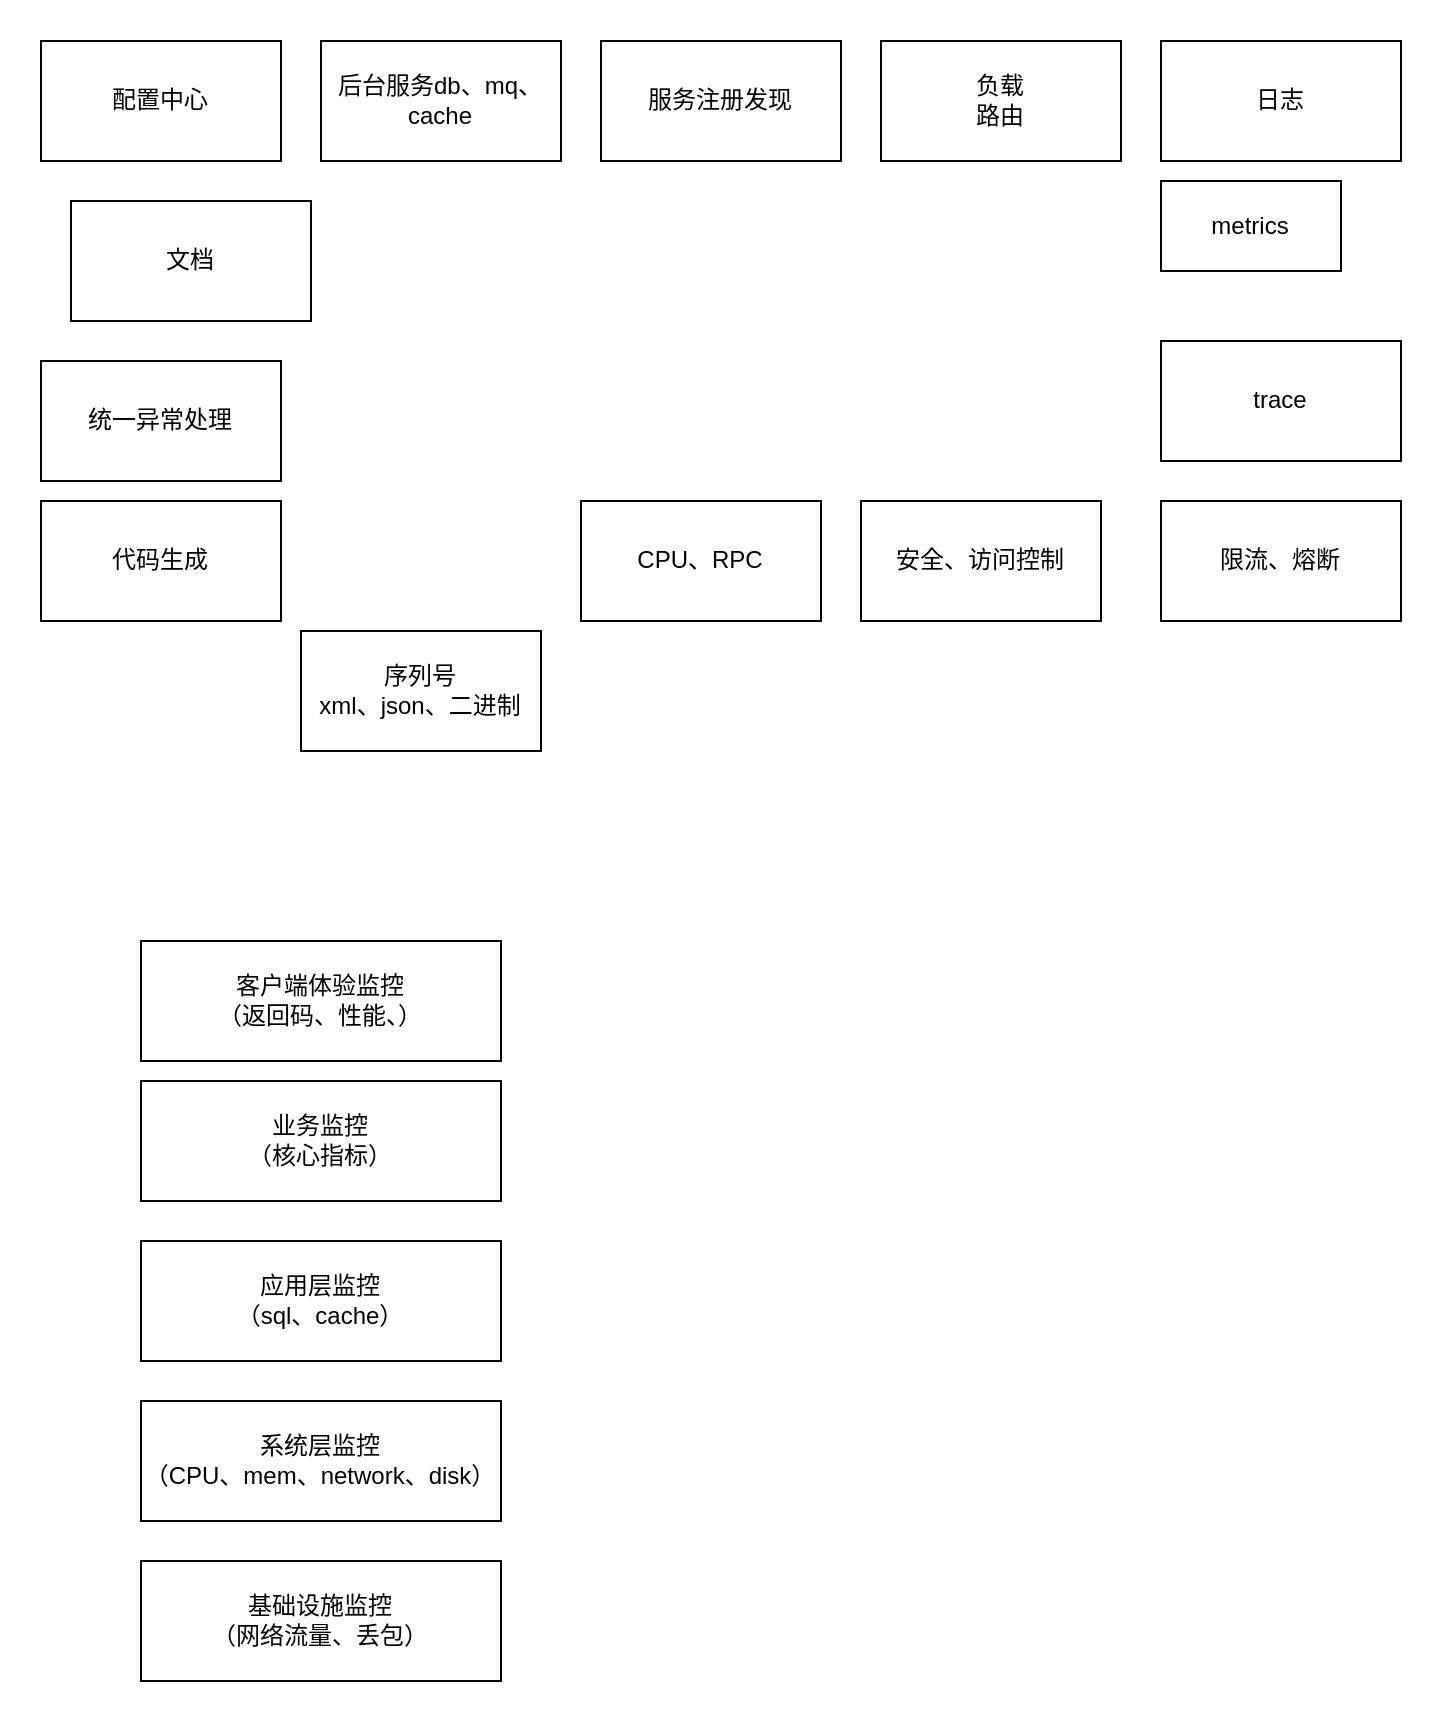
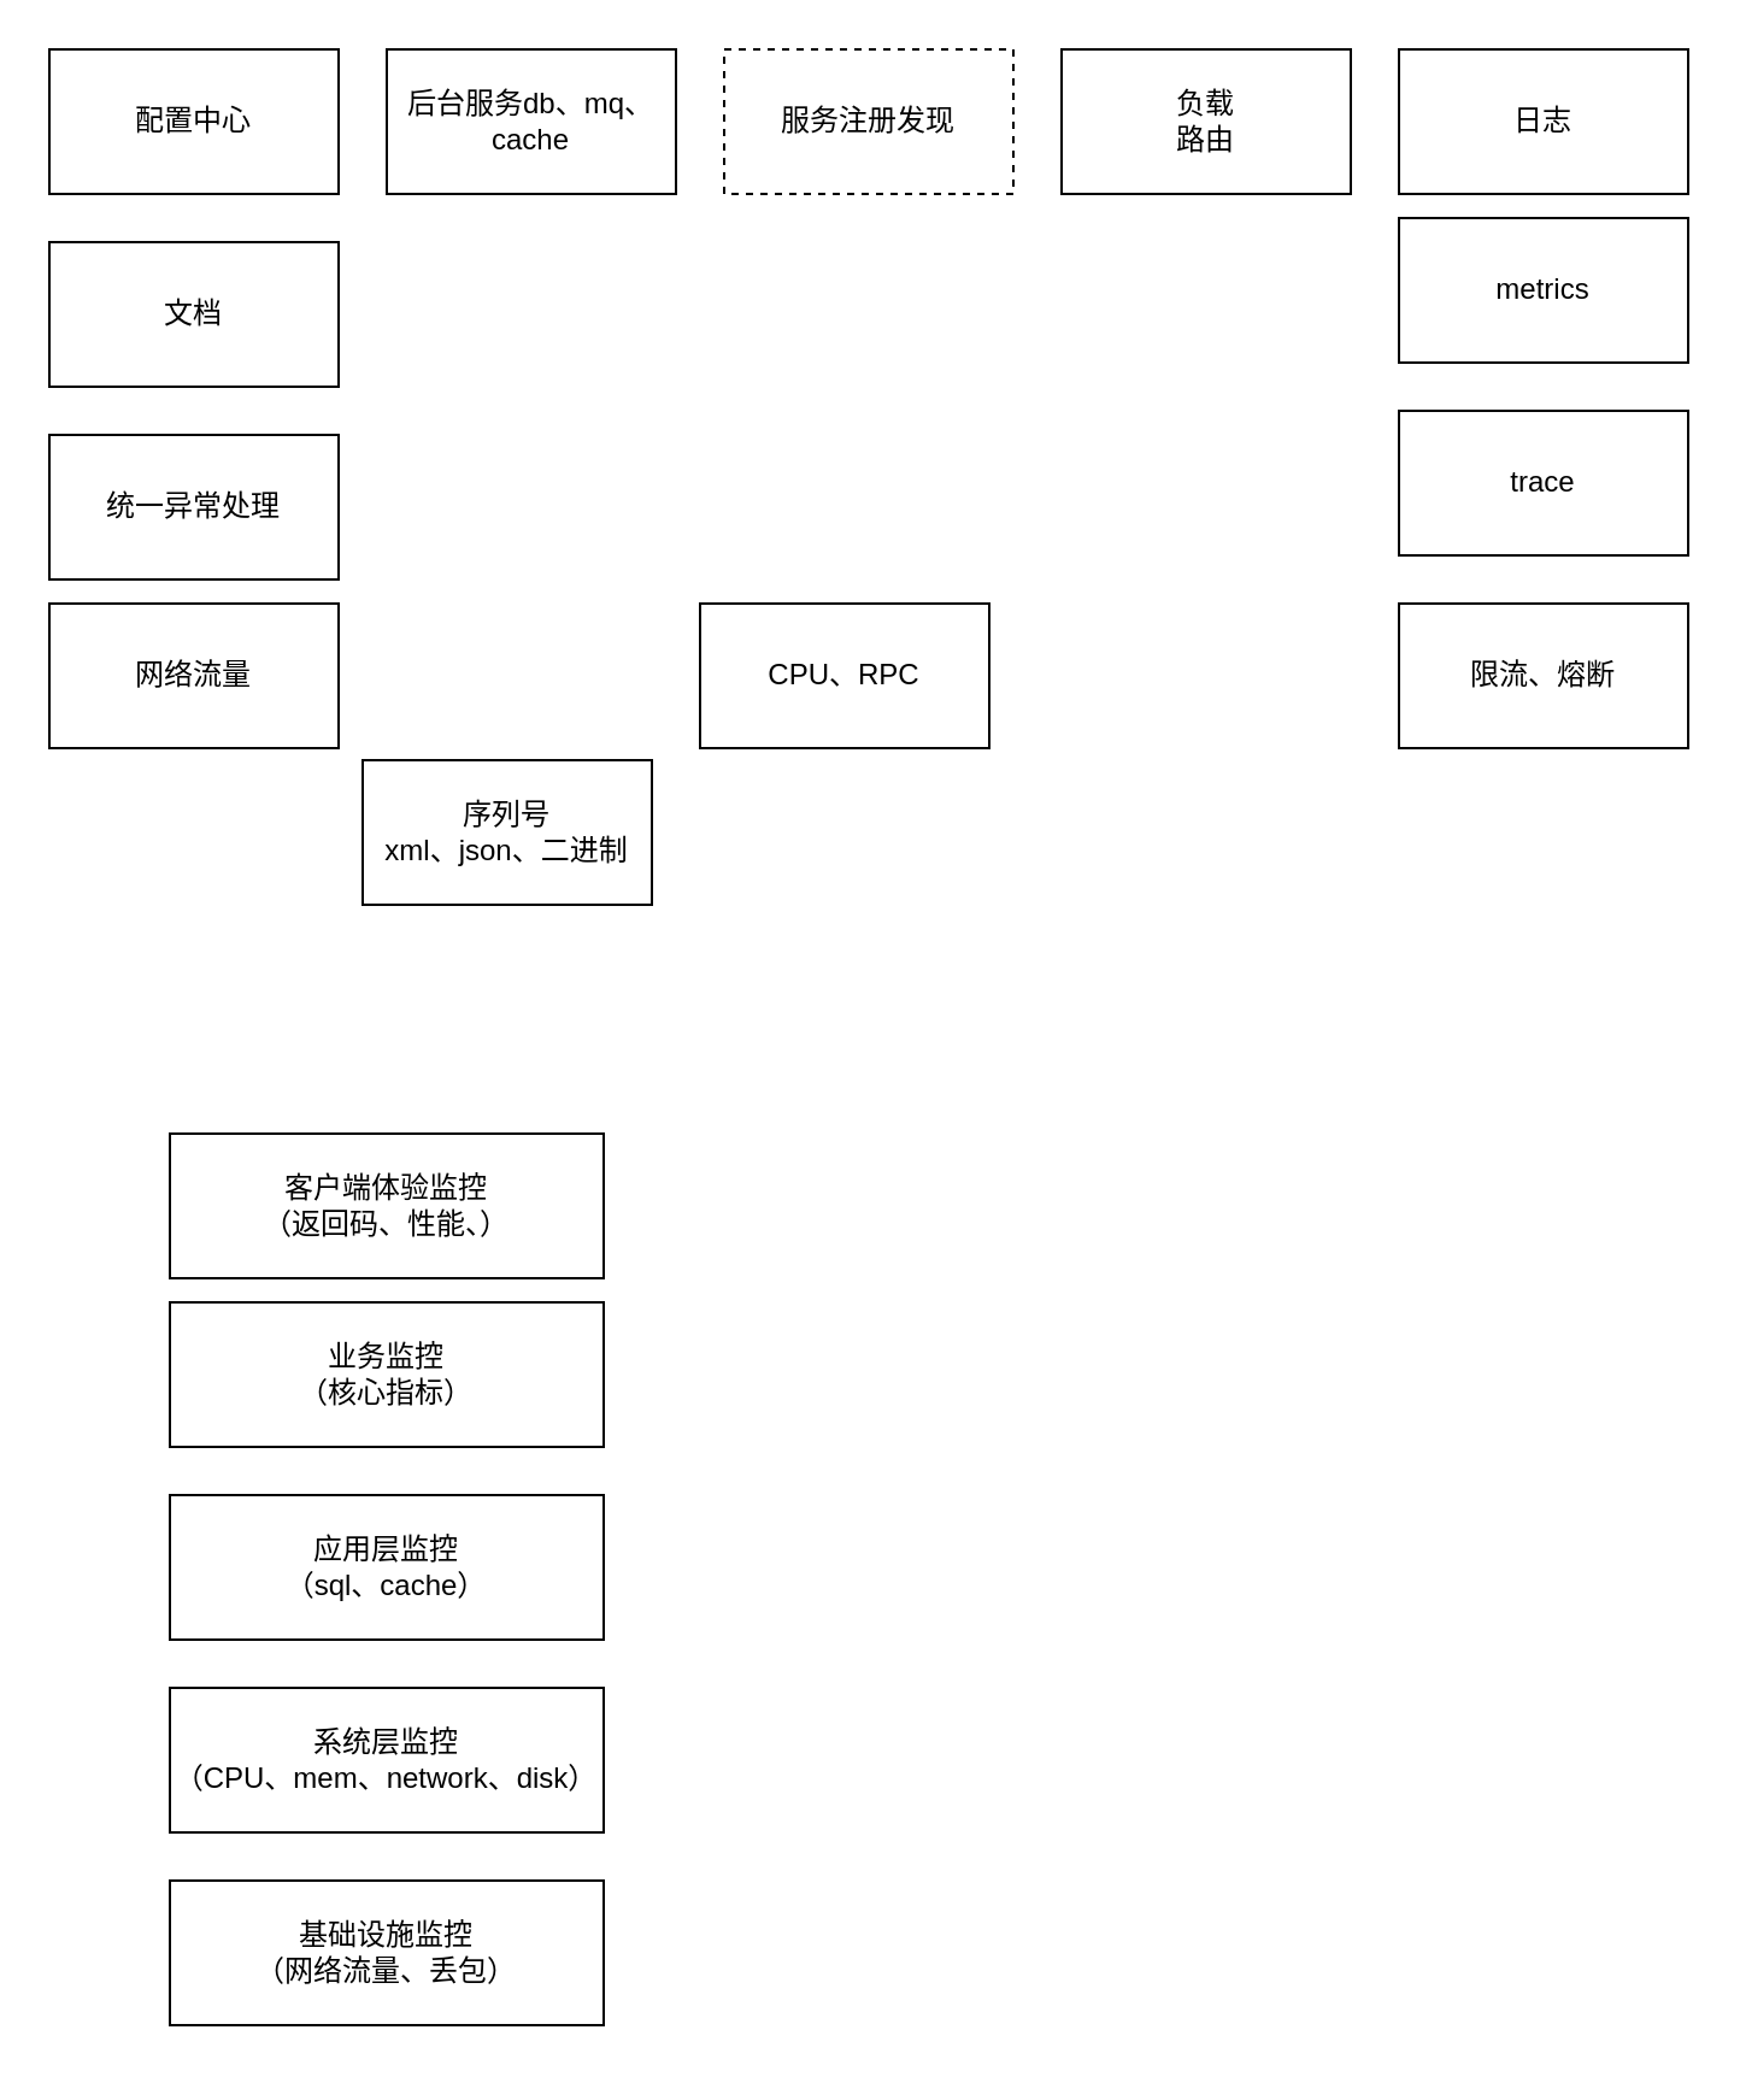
- <mxCell id="4" value="服务注册发现" style="rounded=0;whiteSpace=wrap;html=1;fillColor=none;" vertex="1" parent="1"><mxGeometry x="300" y="20" width="120" height="60" as="geometry" /></mxCell>
+ <mxCell id="4" value="服务注册发现" style="rounded=0;whiteSpace=wrap;html=1;fillColor=none;dashed=1;" vertex="1" parent="1"><mxGeometry x="300" y="20" width="120" height="60" as="geometry" /></mxCell>
- <mxCell id="13" value="metrics" style="rounded=0;whiteSpace=wrap;html=1;fillColor=none;" vertex="1" parent="1"><mxGeometry x="580" y="90" width="90" height="45" as="geometry" /></mxCell>
+ <mxCell id="13" value="metrics" style="rounded=0;whiteSpace=wrap;html=1;fillColor=none;" vertex="1" parent="1"><mxGeometry x="580" y="90" width="120" height="60" as="geometry" /></mxCell>
- <mxCell id="7" value="文档" style="rounded=0;whiteSpace=wrap;html=1;fillColor=none;" vertex="1" parent="1"><mxGeometry x="35" y="100" width="120" height="60" as="geometry" /></mxCell>
+ <mxCell id="7" value="文档" style="rounded=0;whiteSpace=wrap;html=1;fillColor=none;" vertex="1" parent="1"><mxGeometry x="20" y="100" width="120" height="60" as="geometry" /></mxCell>
- <mxCell id="9" value="代码生成" style="rounded=0;whiteSpace=wrap;html=1;fillColor=none;" vertex="1" parent="1"><mxGeometry x="20" y="250" width="120" height="60" as="geometry" /></mxCell>
+ <mxCell id="9" value="网络流量" style="rounded=0;whiteSpace=wrap;html=1;fillColor=none;" vertex="1" parent="1"><mxGeometry x="20" y="250" width="120" height="60" as="geometry" /></mxCell>
- <mxCell id="12" value="安全、访问控制" style="rounded=0;whiteSpace=wrap;html=1;fillColor=none;" vertex="1" parent="1"><mxGeometry x="430" y="250" width="120" height="60" as="geometry" /></mxCell>
